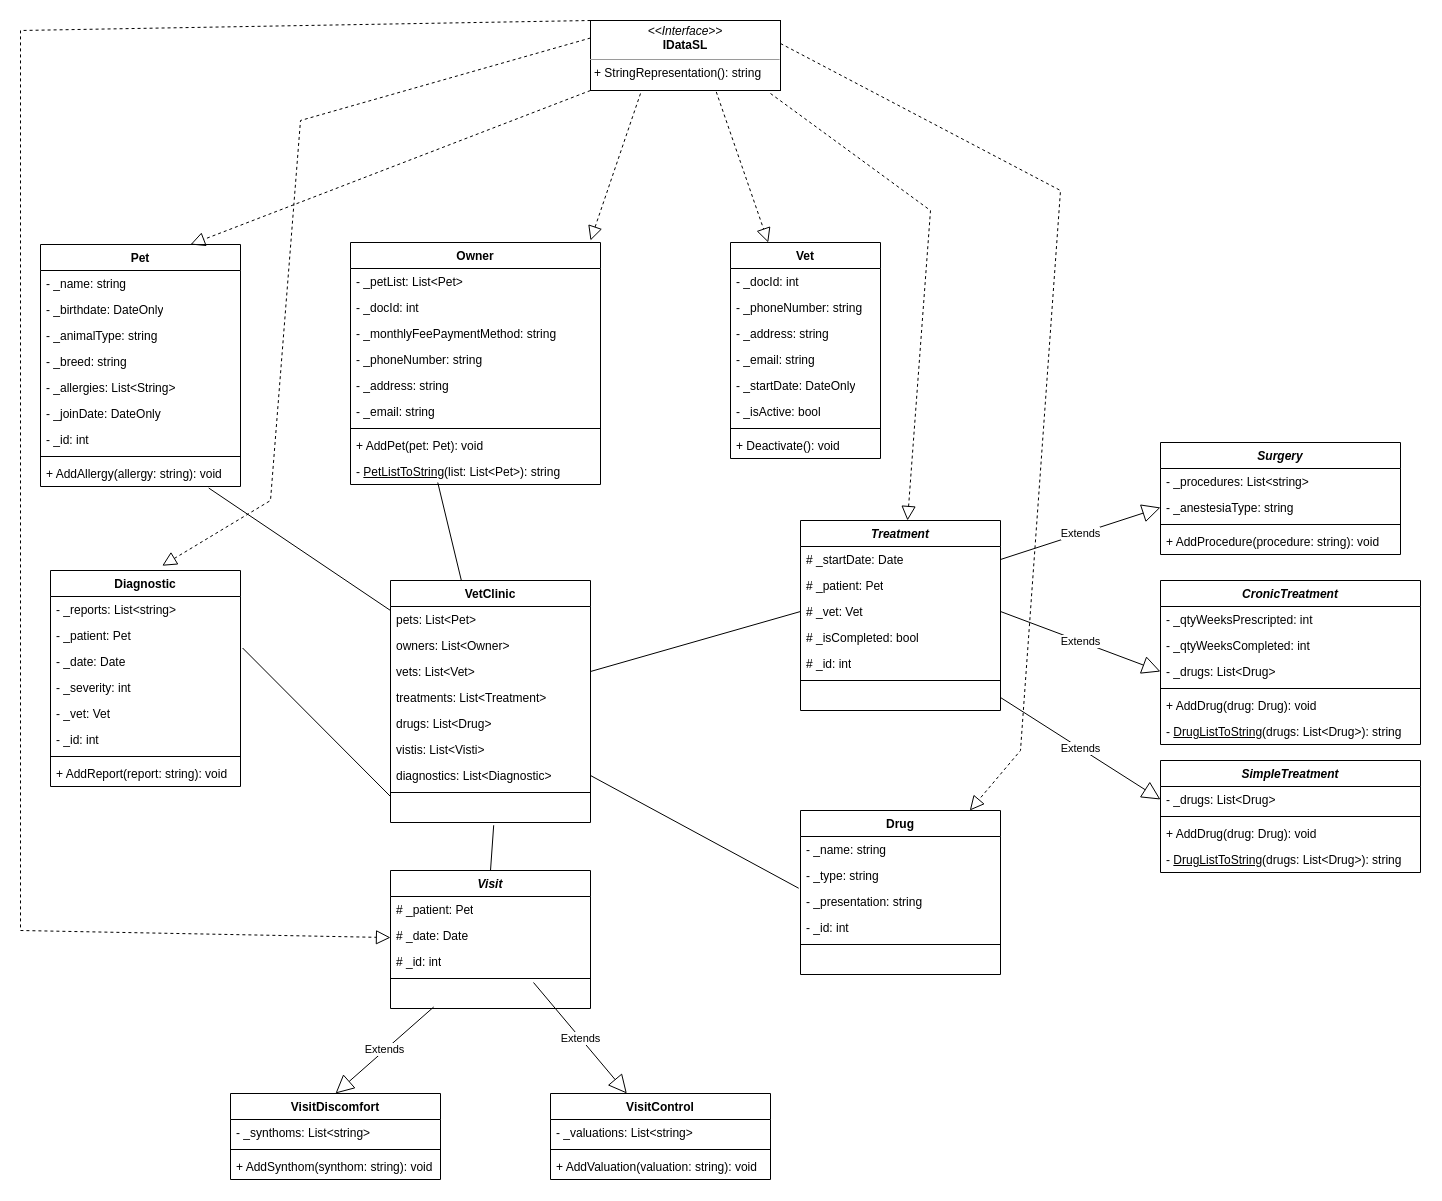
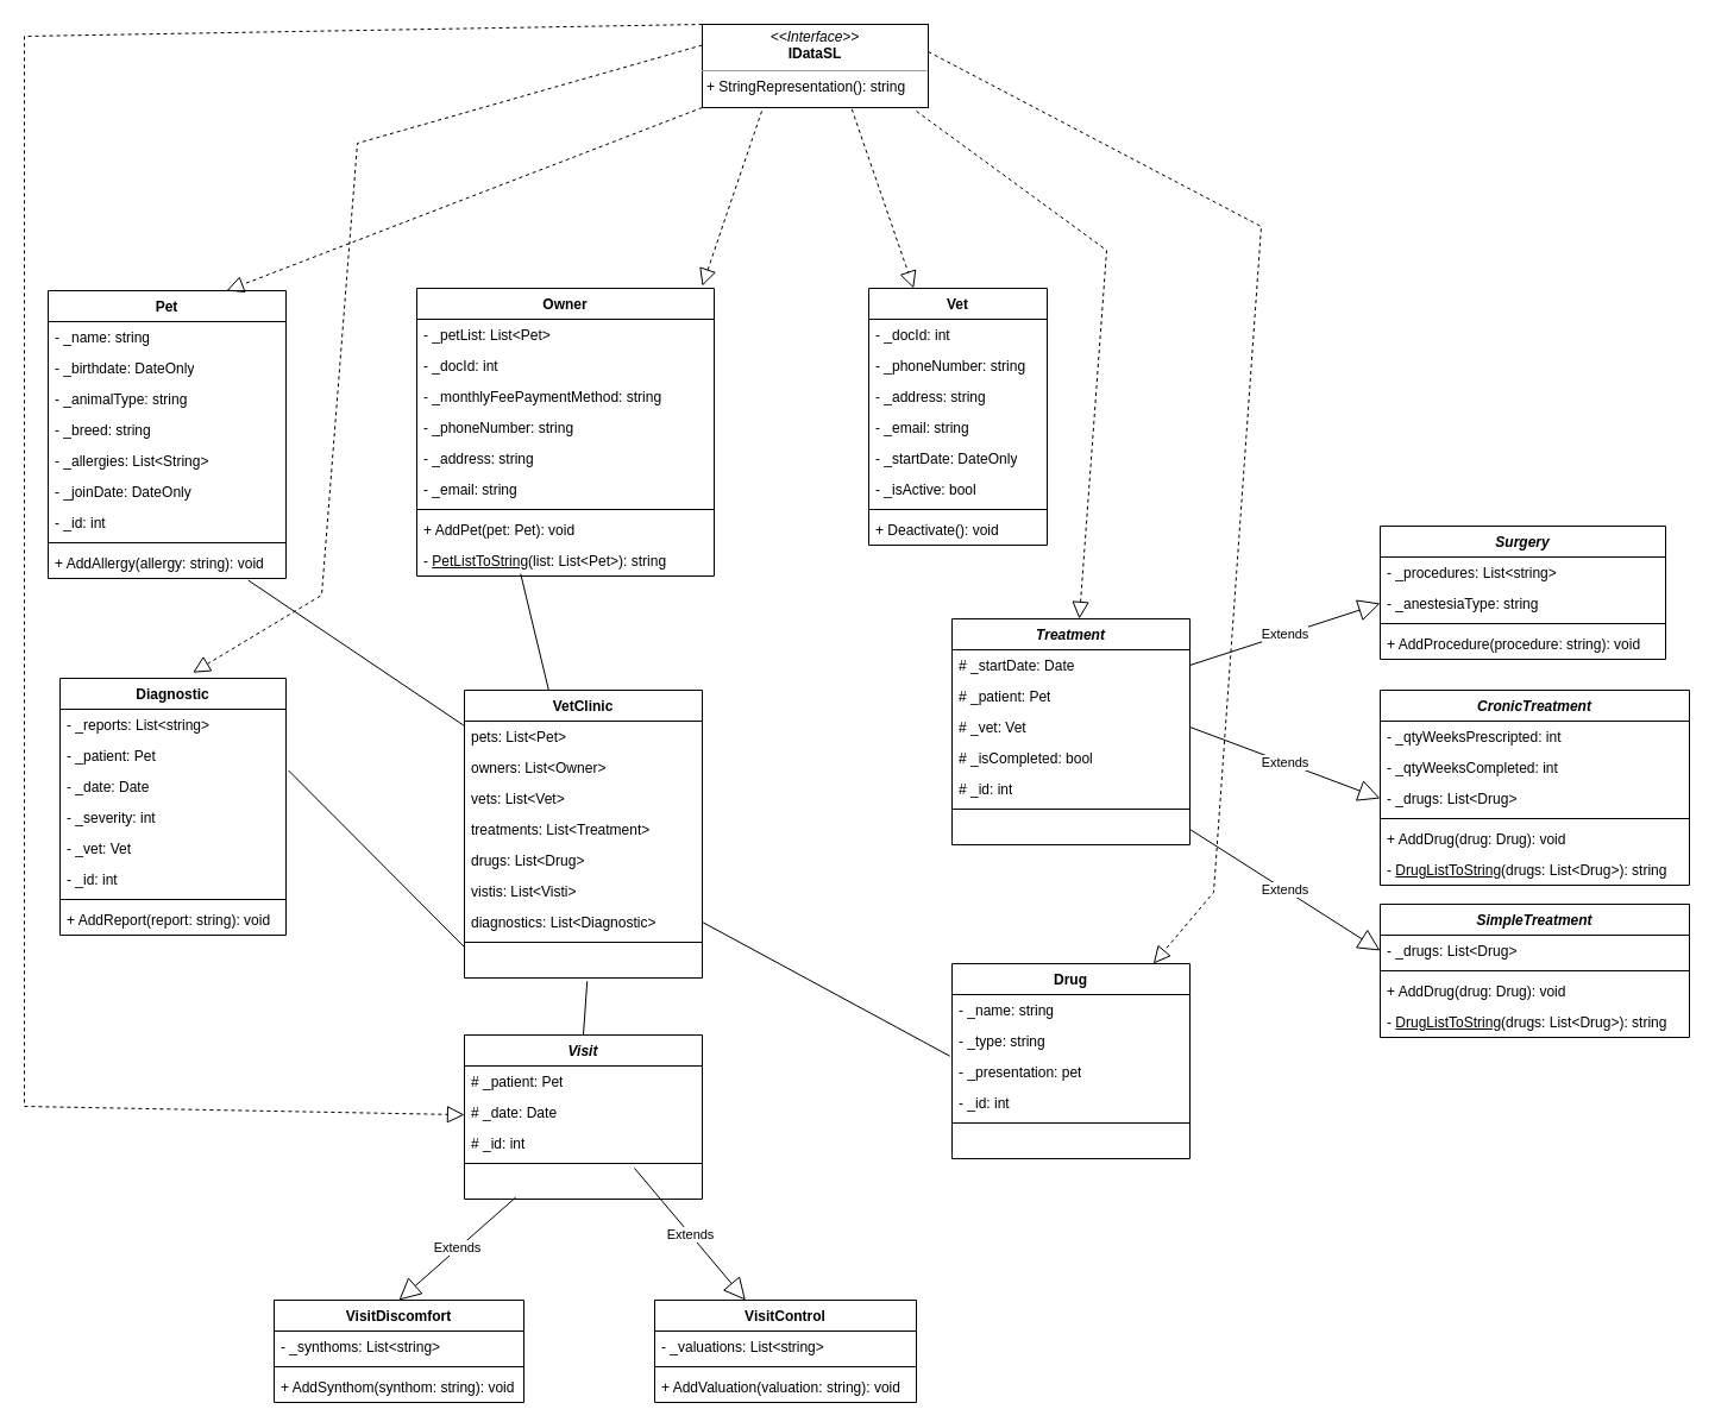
- <mxCell id="104" value="" style="endArrow=none;html=1;rounded=0;entryX=1;entryY=0.5;entryDx=0;entryDy=0;exitX=0;exitY=0.5;exitDx=0;exitDy=0;" edge="1" parent="1" source="76" target="5"><mxGeometry width="50" height="50" relative="1" as="geometry"><mxPoint x="808" y="898" as="sourcePoint" /><mxPoint x="561" y="679" as="targetPoint" /></mxGeometry></mxCell>
- <mxCell id="44" value="- _presentation: string" style="text;strokeColor=none;fillColor=none;align=left;verticalAlign=top;spacingLeft=4;spacingRight=4;overflow=hidden;rotatable=0;points=[[0,0.5],[1,0.5]];portConstraint=eastwest;whiteSpace=wrap;html=1;" vertex="1" parent="41"><mxGeometry y="78" width="200" height="26" as="geometry" /></mxCell>
+ <mxCell id="44" value="- _presentation: pet" style="text;strokeColor=none;fillColor=none;align=left;verticalAlign=top;spacingLeft=4;spacingRight=4;overflow=hidden;rotatable=0;points=[[0,0.5],[1,0.5]];portConstraint=eastwest;whiteSpace=wrap;html=1;" vertex="1" parent="41"><mxGeometry y="78" width="200" height="26" as="geometry" /></mxCell>
